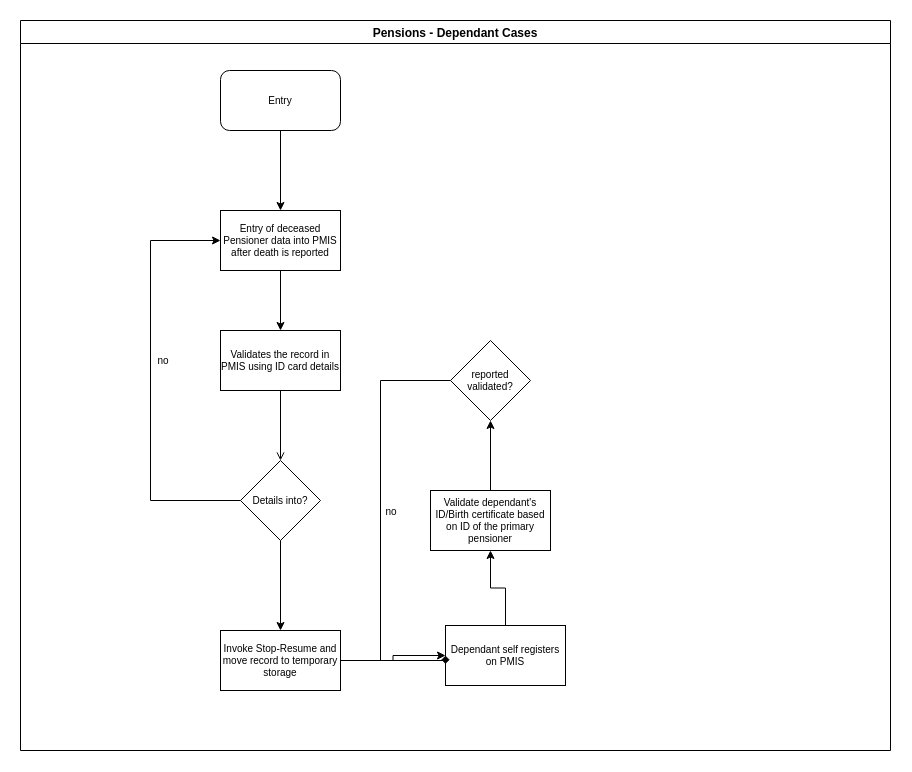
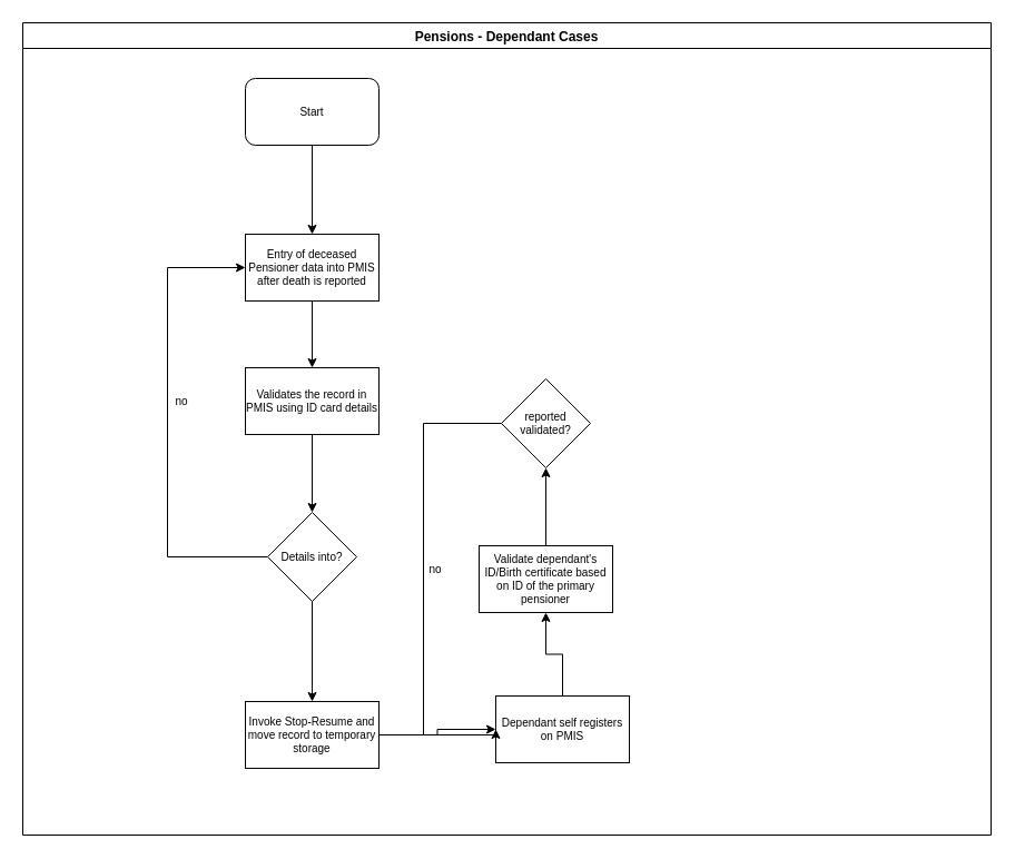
- <mxCell id="3" value="Entry" style="rounded=1;whiteSpace=wrap;html=1;fontSize=10;" vertex="1" parent="2"><mxGeometry x="200" y="50" width="120" height="60" as="geometry" /></mxCell>
+ <mxCell id="3" value="Start" style="rounded=1;whiteSpace=wrap;html=1;fontSize=10;" vertex="1" parent="2"><mxGeometry x="200" y="50" width="120" height="60" as="geometry" /></mxCell>
- <mxCell id="14" value="" style="edgeStyle=orthogonalEdgeStyle;rounded=0;orthogonalLoop=1;jettySize=auto;html=1;fontSize=10;endArrow=open;" edge="1" parent="1" source="6" target="13"><mxGeometry relative="1" as="geometry" /></mxCell>
+ <mxCell id="14" value="" style="edgeStyle=orthogonalEdgeStyle;rounded=0;orthogonalLoop=1;jettySize=auto;html=1;fontSize=10;" edge="1" parent="1" source="6" target="13"><mxGeometry relative="1" as="geometry" /></mxCell>
- <mxCell id="20" value="" style="edgeStyle=orthogonalEdgeStyle;rounded=0;orthogonalLoop=1;jettySize=auto;html=1;fontSize=10;entryX=0;entryY=0.5;entryDx=0;entryDy=0;endArrow=diamond;" edge="1" parent="1" source="21" target="9"><mxGeometry relative="1" as="geometry"><mxPoint x="380" y="380" as="targetPoint" /><Array as="points"><mxPoint x="380" y="380" /><mxPoint x="380" y="660" /></Array></mxGeometry></mxCell>
+ <mxCell id="20" value="" style="edgeStyle=orthogonalEdgeStyle;rounded=0;orthogonalLoop=1;jettySize=auto;html=1;fontSize=10;entryX=0;entryY=0.5;entryDx=0;entryDy=0;" edge="1" parent="1" source="21" target="9"><mxGeometry relative="1" as="geometry"><mxPoint x="380" y="380" as="targetPoint" /><Array as="points"><mxPoint x="380" y="380" /><mxPoint x="380" y="660" /></Array></mxGeometry></mxCell>
